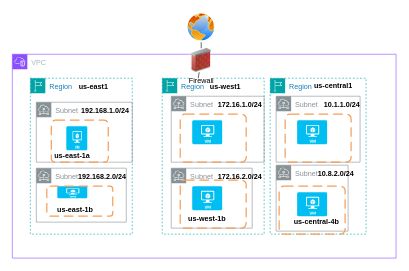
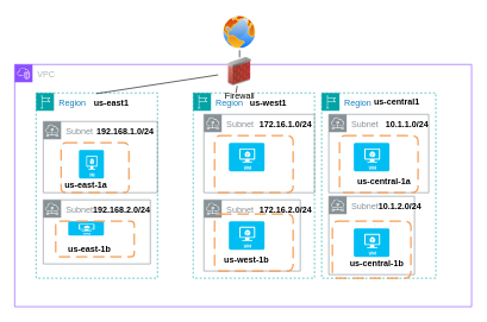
+ <mxCell id="40" value="" style="endArrow=none;html=1;rounded=0;exitX=0.2;exitY=0.033;exitDx=0;exitDy=0;exitPerimeter=0;" edge="1" parent="2" source="8" target="38"><mxGeometry width="50" height="50" relative="1" as="geometry"><mxPoint x="330" y="180" as="sourcePoint" /><mxPoint x="380" y="130" as="targetPoint" /></mxGeometry></mxCell>
+ <mxCell id="33" value="&lt;b&gt;us-central-1a&lt;/b&gt;" style="text;html=1;align=center;verticalAlign=middle;whiteSpace=wrap;rounded=0;" vertex="1" parent="26"><mxGeometry x="45" y="110" width="85" height="30" as="geometry" /></mxCell>
- <mxCell id="37" value="&lt;b&gt;10.8.2.0/24&lt;/b&gt;" style="text;html=1;align=center;verticalAlign=middle;whiteSpace=wrap;rounded=0;" vertex="1" parent="26"><mxGeometry x="80" y="145" width="60" height="30" as="geometry" /></mxCell>
+ <mxCell id="37" value="&lt;b&gt;10.1.2.0/24&lt;/b&gt;" style="text;html=1;align=center;verticalAlign=middle;whiteSpace=wrap;rounded=0;" vertex="1" parent="26"><mxGeometry x="80" y="145" width="60" height="30" as="geometry" /></mxCell>
- <mxCell id="34" value="&lt;b&gt;us-central-4b&lt;/b&gt;" style="text;html=1;align=center;verticalAlign=middle;whiteSpace=wrap;rounded=0;" vertex="1" parent="26"><mxGeometry x="35" y="225" width="85" height="30" as="geometry" /></mxCell>
+ <mxCell id="34" value="&lt;b&gt;us-central-1b&lt;/b&gt;" style="text;html=1;align=center;verticalAlign=middle;whiteSpace=wrap;rounded=0;" vertex="1" parent="26"><mxGeometry x="35" y="225" width="85" height="30" as="geometry" /></mxCell>
